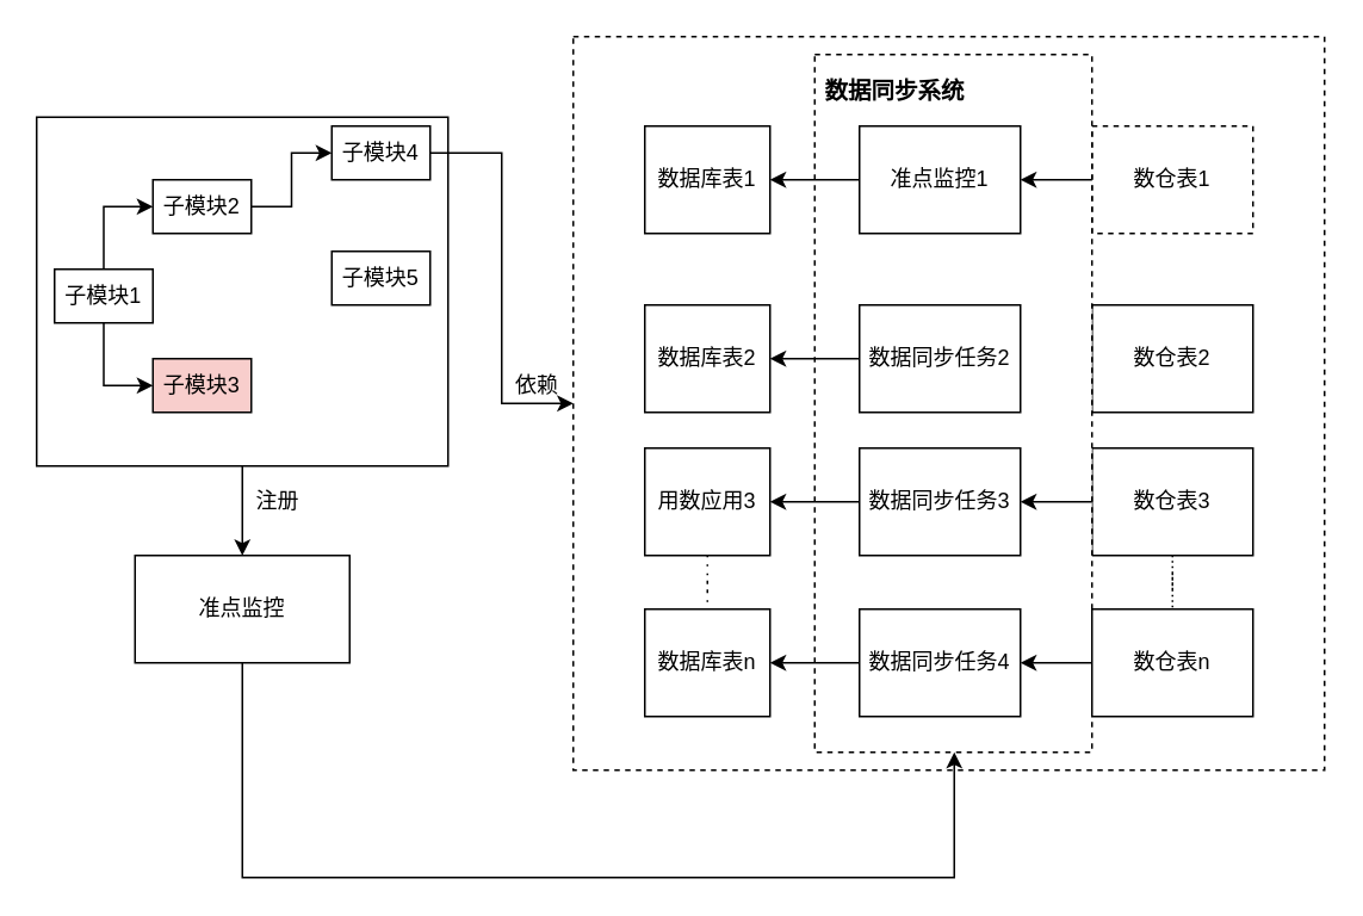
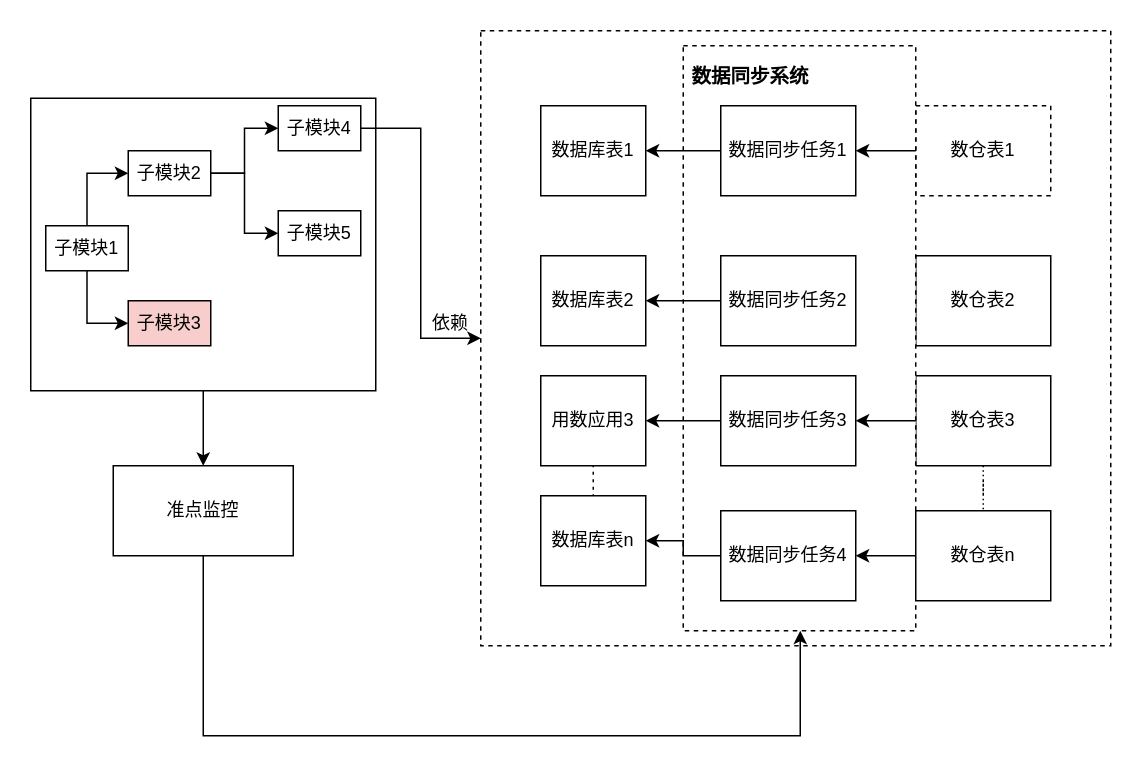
- <mxCell id="38" value="准点监控1" style="rounded=0;whiteSpace=wrap;html=1;" vertex="1" parent="1"><mxGeometry x="480" y="70" width="90" height="60" as="geometry" /></mxCell>
+ <mxCell id="38" value="数据同步任务1" style="rounded=0;whiteSpace=wrap;html=1;" vertex="1" parent="1"><mxGeometry x="480" y="70" width="90" height="60" as="geometry" /></mxCell>
+ <mxCell id="21" style="edgeStyle=orthogonalEdgeStyle;rounded=0;orthogonalLoop=1;jettySize=auto;html=1;entryX=0;entryY=0.5;entryDx=0;entryDy=0;" edge="1" parent="1" source="22" target="26"><mxGeometry relative="1" as="geometry" /></mxCell>
- <mxCell id="49" value="注册" style="text;html=1;align=center;verticalAlign=middle;whiteSpace=wrap;rounded=0;" vertex="1" parent="1"><mxGeometry x="125" y="265" width="60" height="30" as="geometry" /></mxCell>
- <mxCell id="32" value="数据库表n" style="rounded=0;whiteSpace=wrap;html=1;" vertex="1" parent="1"><mxGeometry x="360" y="340" width="70" height="60" as="geometry" /></mxCell>
+ <mxCell id="32" value="数据库表n" style="rounded=0;whiteSpace=wrap;html=1;" vertex="1" parent="1"><mxGeometry x="360" y="330" width="70" height="60" as="geometry" /></mxCell>
